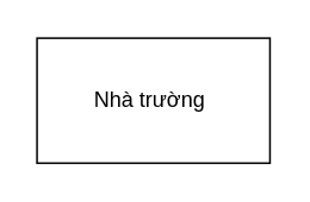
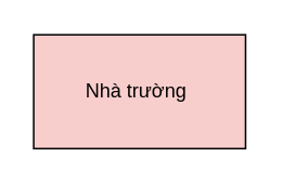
- <mxCell id="2" value="Nhà trường&amp;nbsp;" style="whiteSpace=wrap;html=1;rotation=0;" vertex="1" parent="1"><mxGeometry x="20.17" y="20.82" width="130" height="70" as="geometry" /></mxCell>
+ <mxCell id="2" value="Nhà trường&amp;nbsp;" style="whiteSpace=wrap;html=1;rotation=0;fillColor=#f8cecc;" vertex="1" parent="1"><mxGeometry x="20.17" y="20.82" width="130" height="70" as="geometry" /></mxCell>
